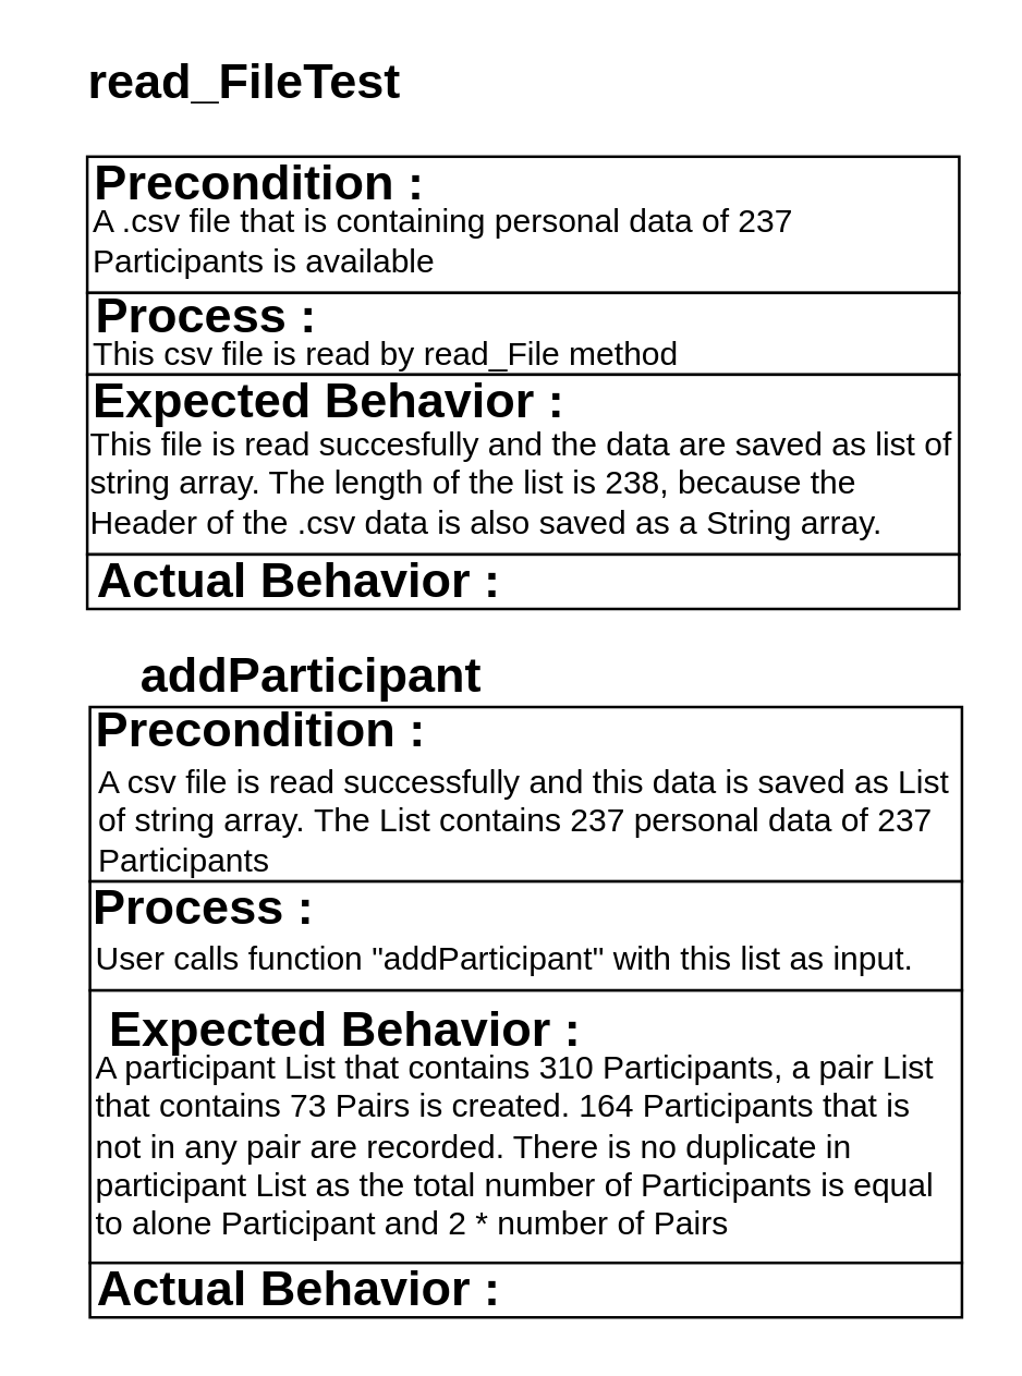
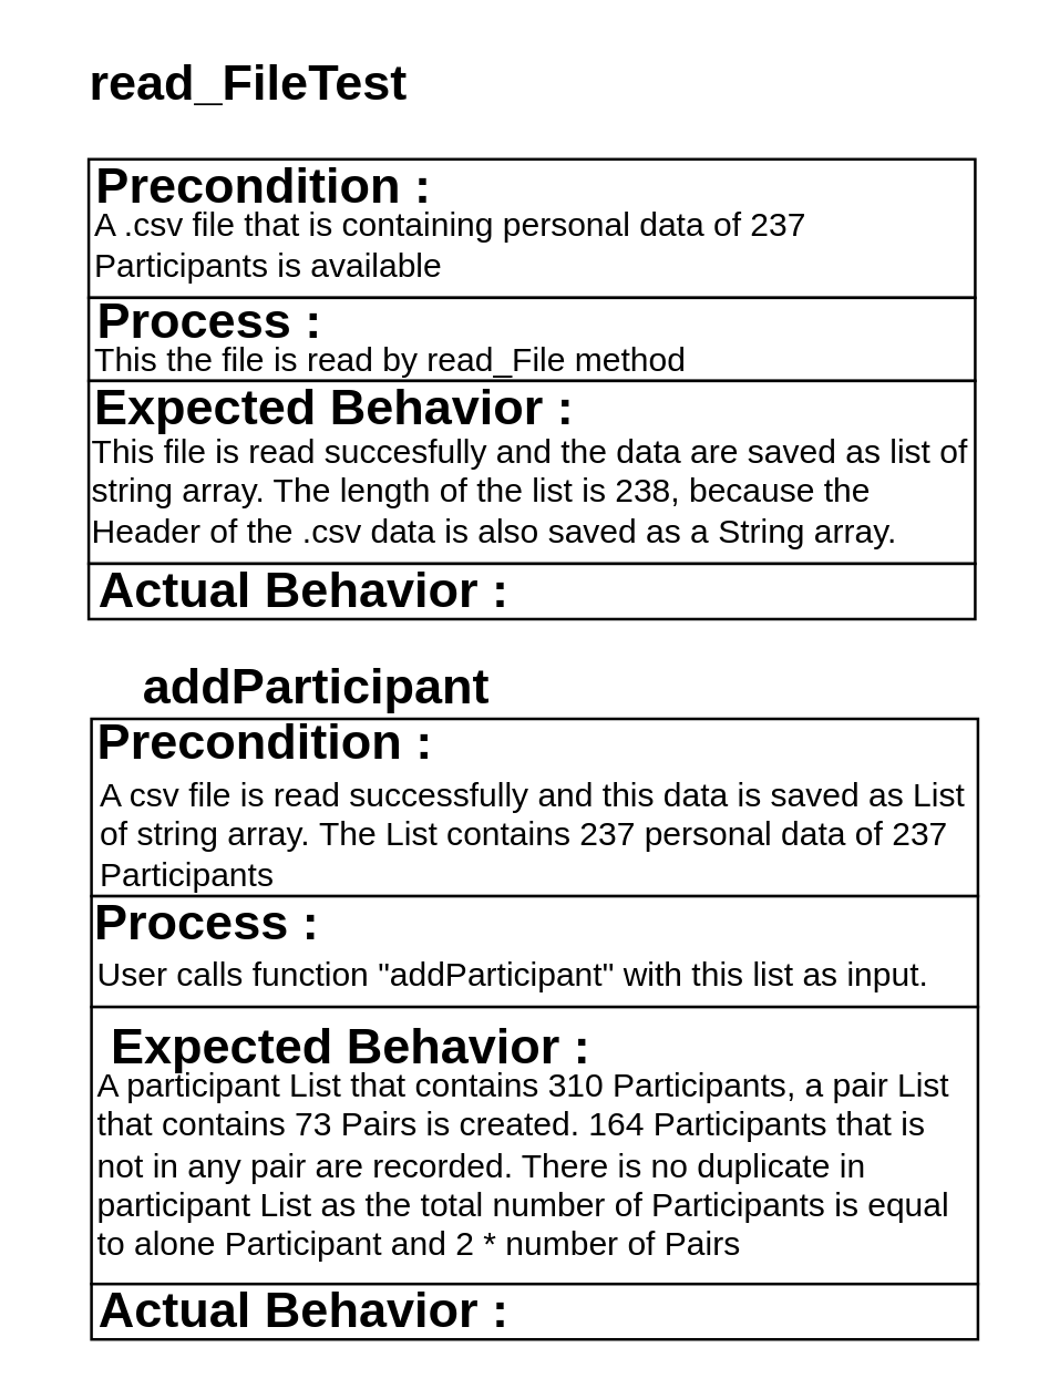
- <mxCell id="7" value="This csv file is read by read_File method&amp;nbsp;" style="text;html=1;strokeColor=none;fillColor=none;align=left;verticalAlign=middle;whiteSpace=wrap;rounded=0;" parent="1" vertex="1"><mxGeometry x="31.5" y="122" width="319" height="15" as="geometry" /></mxCell>
+ <mxCell id="7" value="This the file is read by read_File method&amp;nbsp;" style="text;html=1;strokeColor=none;fillColor=none;align=left;verticalAlign=middle;whiteSpace=wrap;rounded=0;" parent="1" vertex="1"><mxGeometry x="31.5" y="122" width="319" height="15" as="geometry" /></mxCell>
